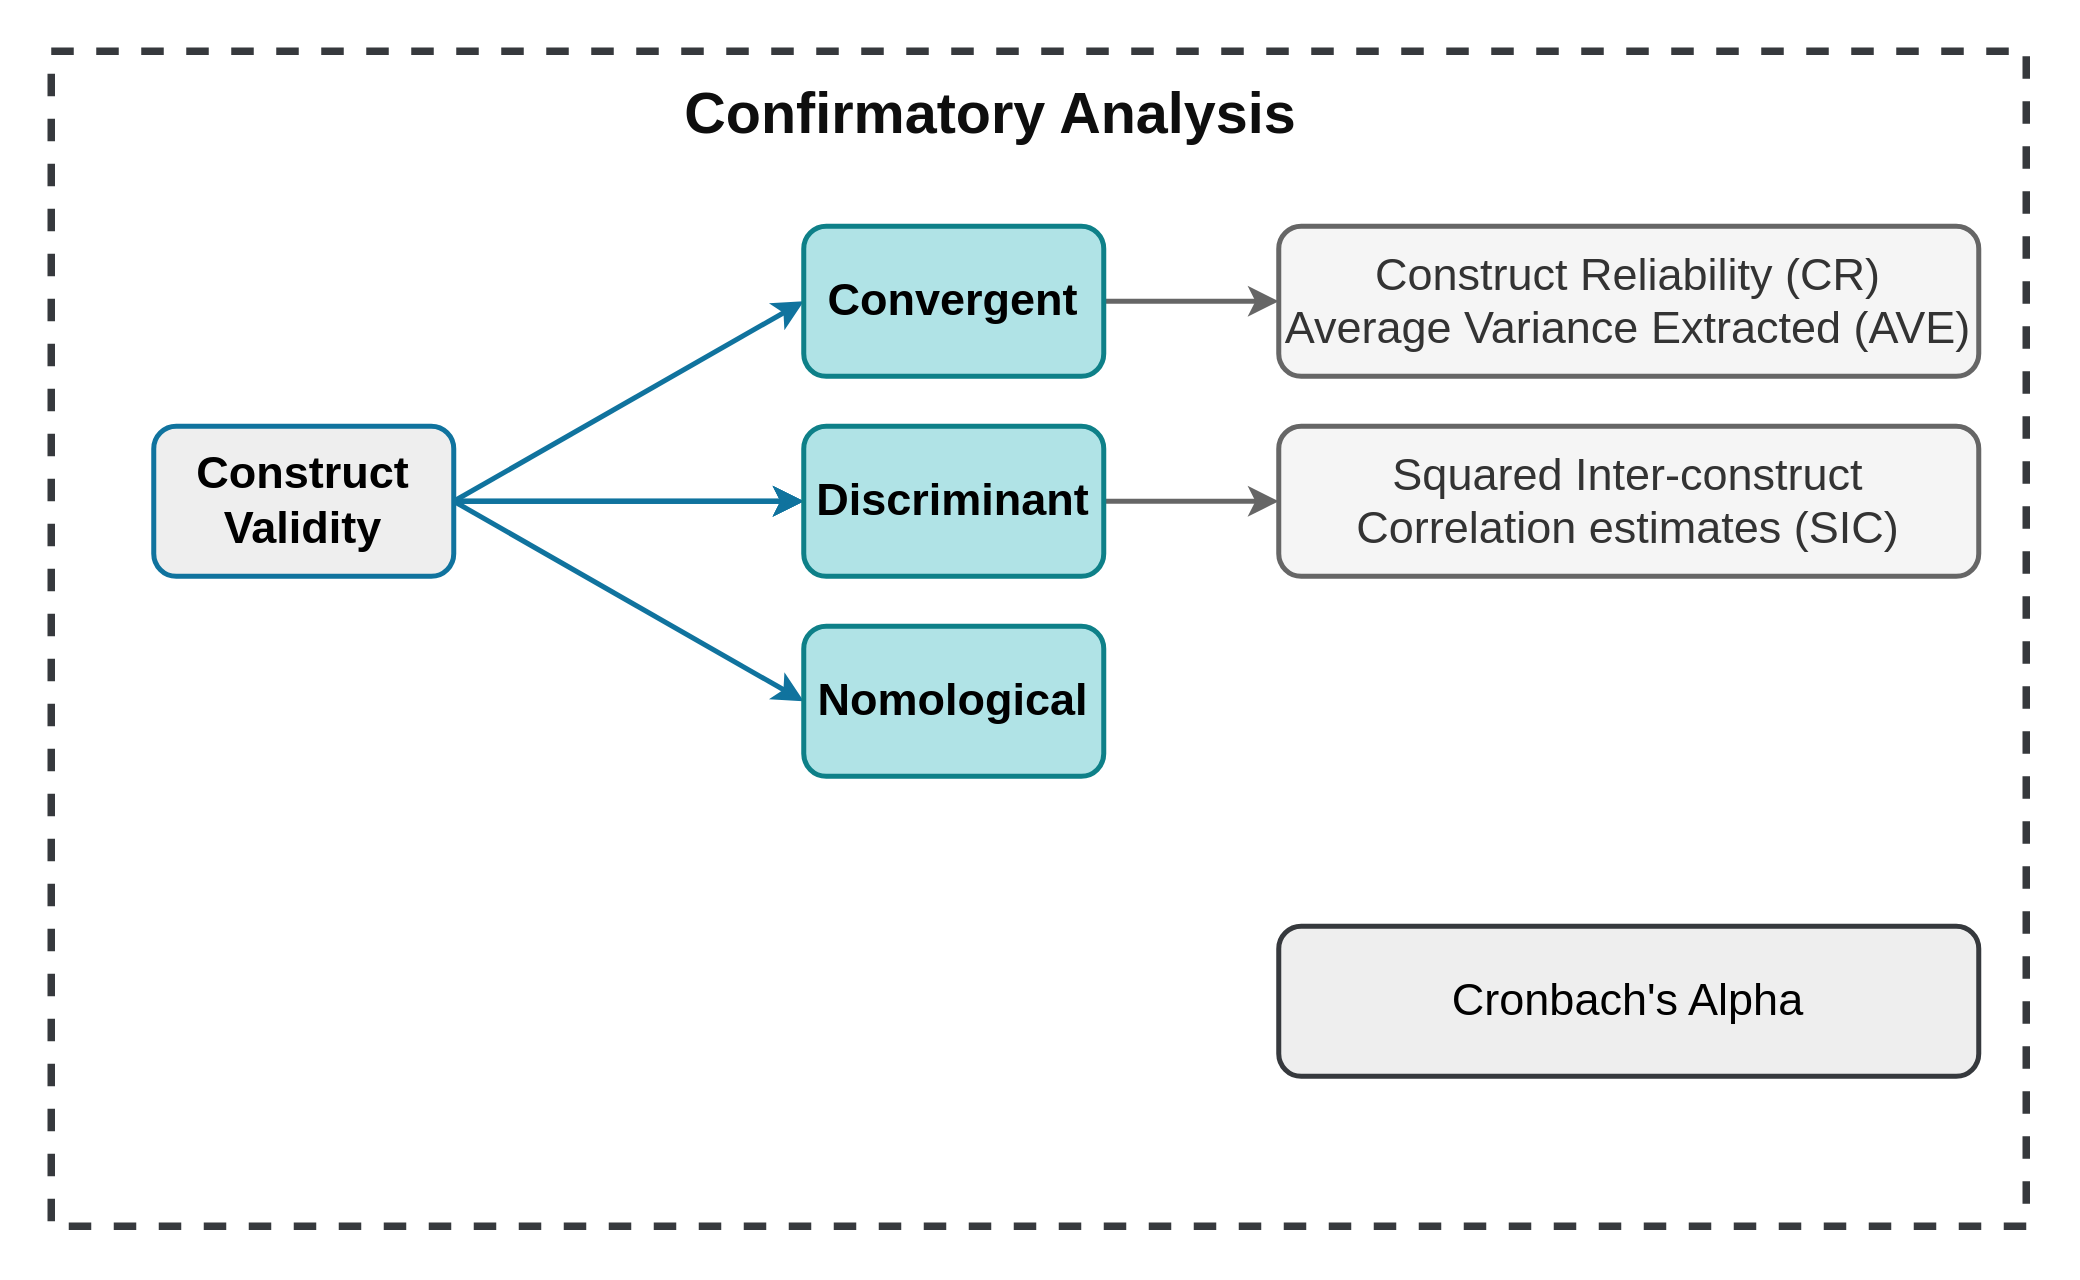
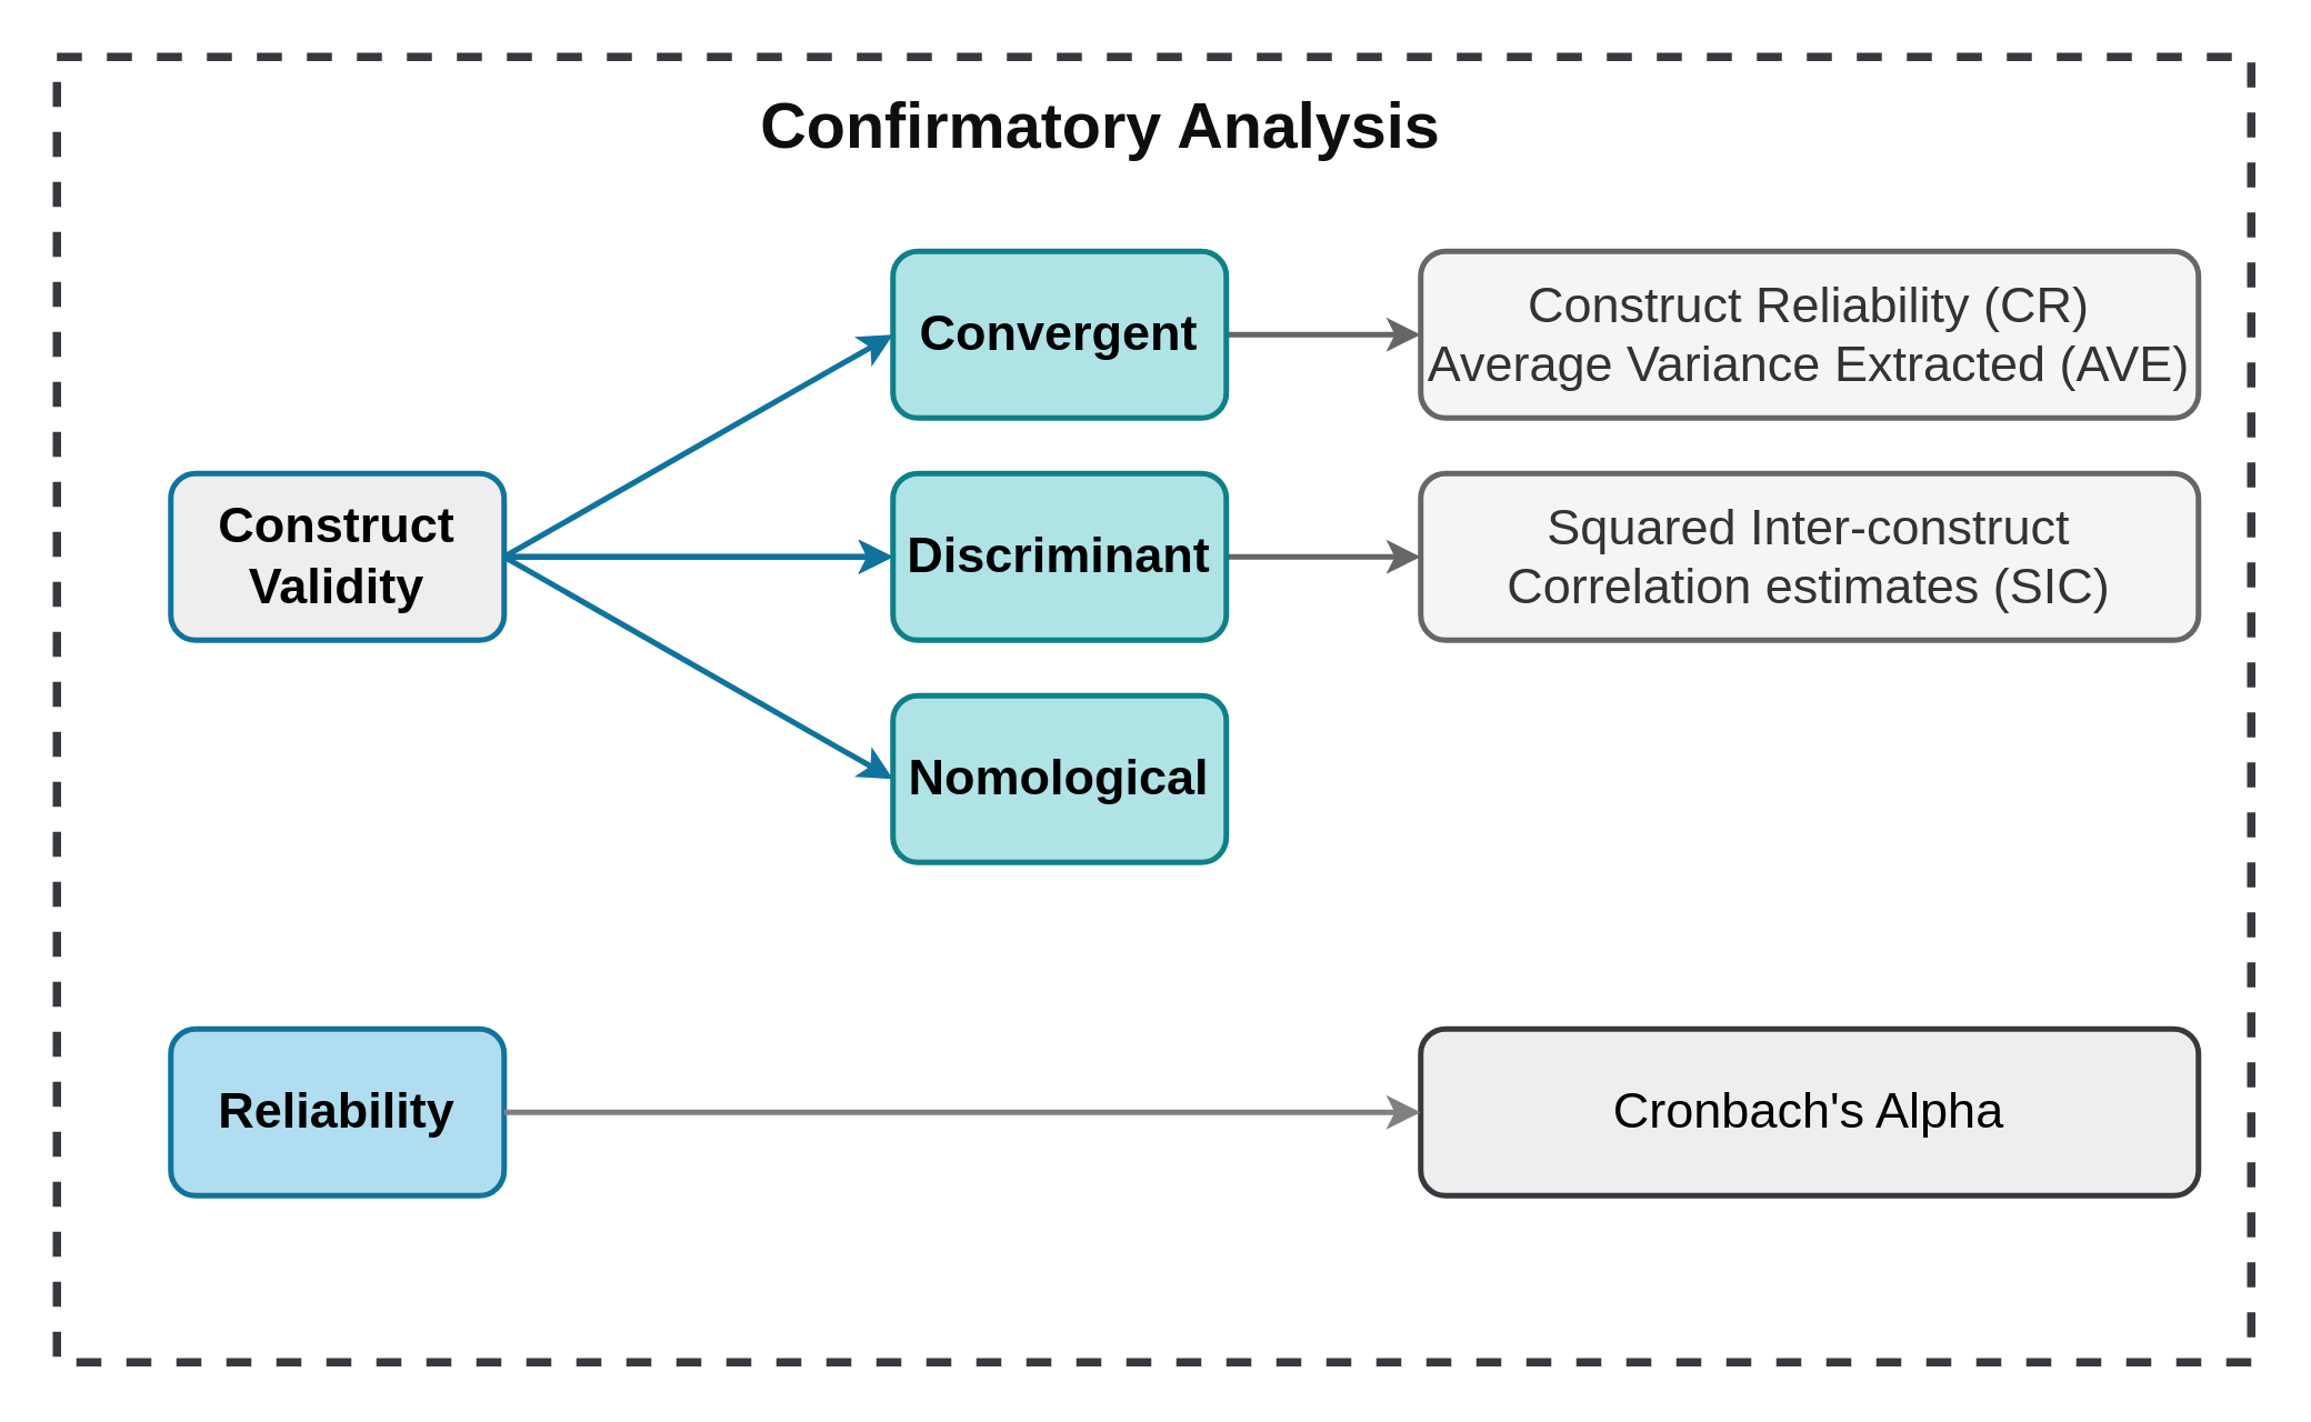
+ <mxCell id="14" value="Reliability" style="rounded=1;whiteSpace=wrap;html=1;fontFamily=Helvetica;fontStyle=1;fontSize=18;fillColor=#b1ddf0;strokeColor=#10739e;strokeWidth=2;" parent="1" vertex="1"><mxGeometry x="61" y="370" width="120" height="60" as="geometry" /></mxCell>
+ <mxCell id="19" value="" style="rounded=0;orthogonalLoop=1;jettySize=auto;html=1;entryX=0;entryY=0.5;entryDx=0;entryDy=0;fontFamily=Helvetica;fontStyle=1;fontSize=18;fillColor=#b1ddf0;strokeColor=#808080;strokeWidth=2;exitX=1;exitY=0.5;exitDx=0;exitDy=0;" edge="1" parent="1" source="14" target="18"><mxGeometry relative="1" as="geometry"><mxPoint x="191" y="210" as="sourcePoint" /><mxPoint x="331" y="290" as="targetPoint" /></mxGeometry></mxCell>
